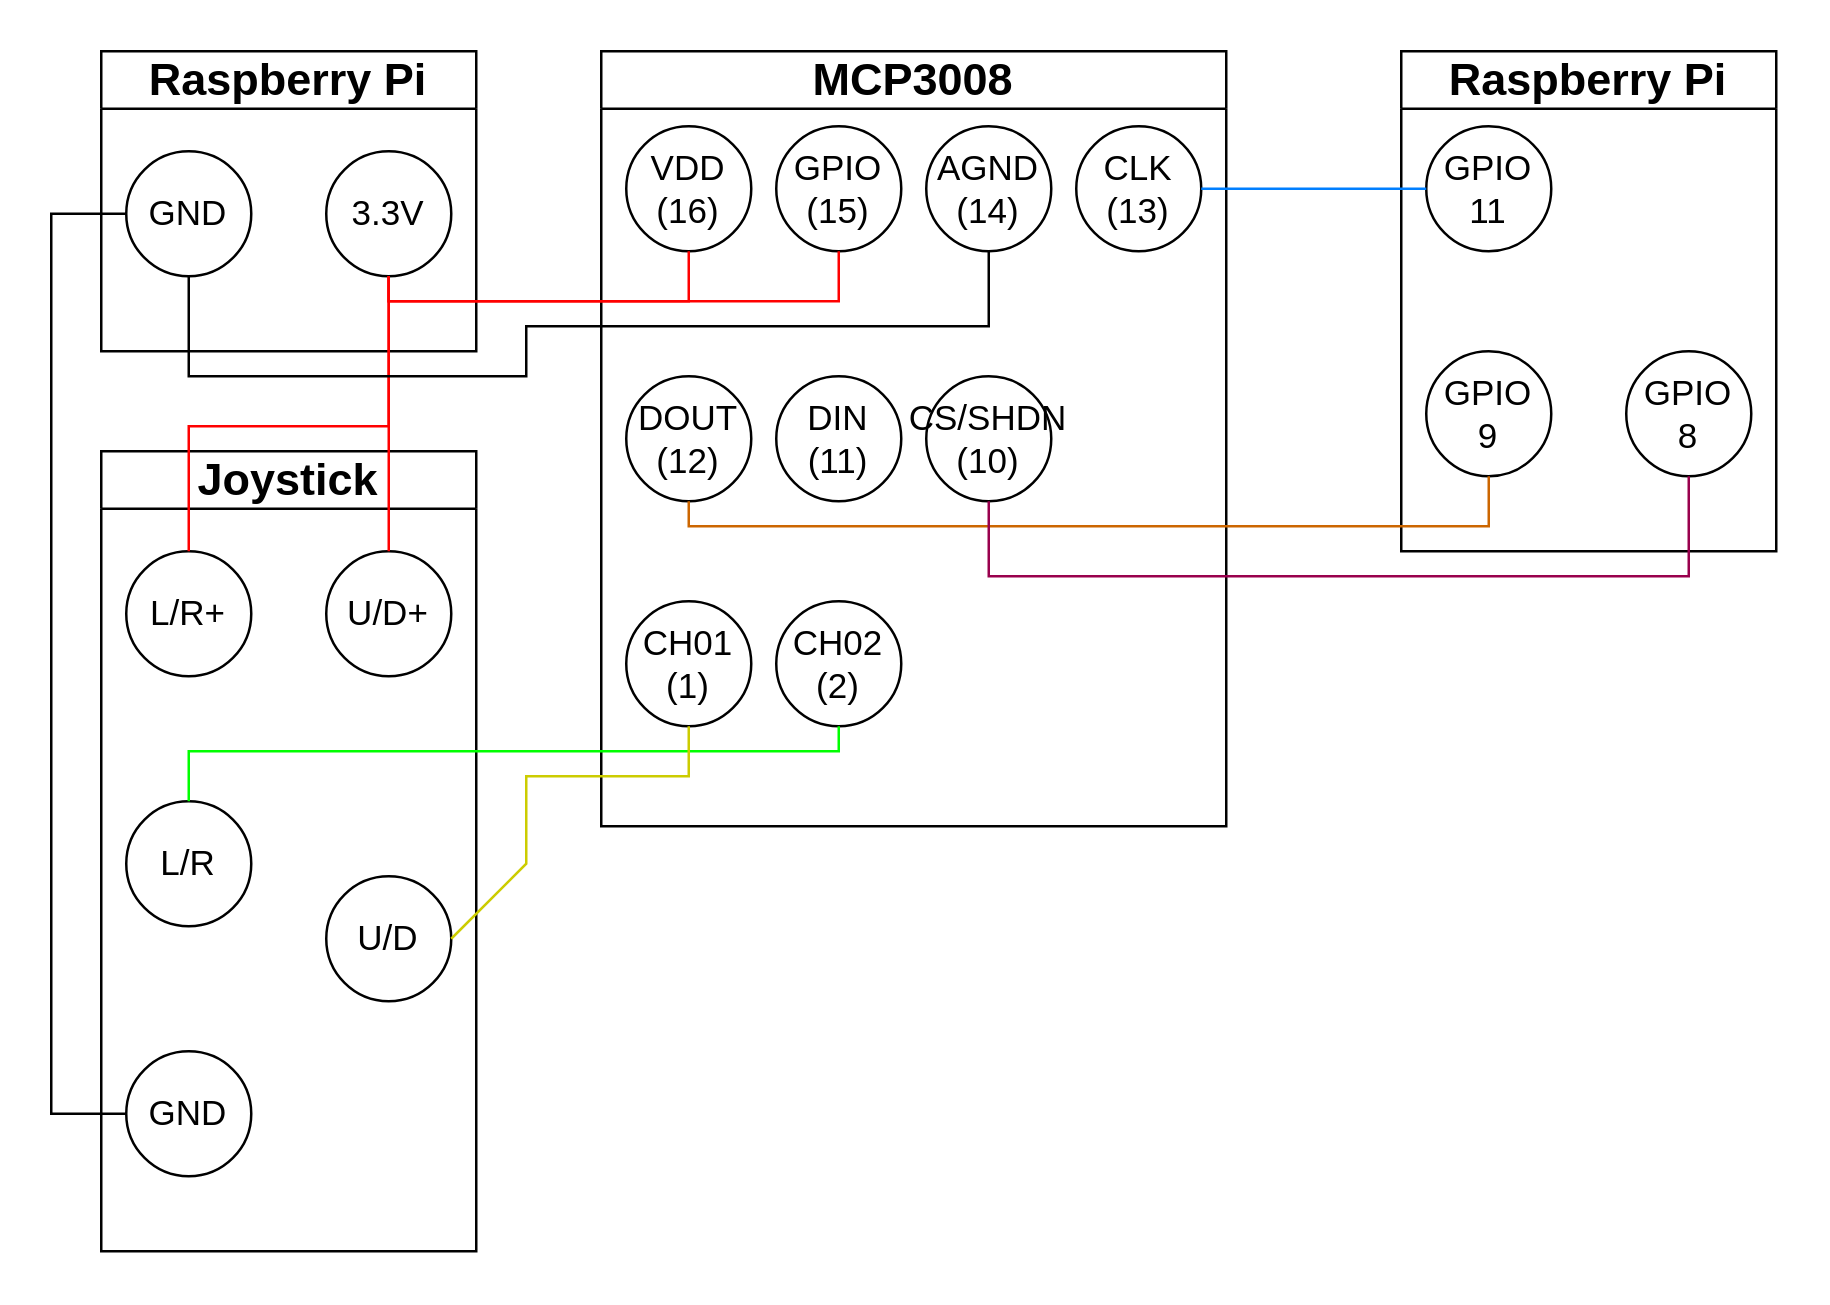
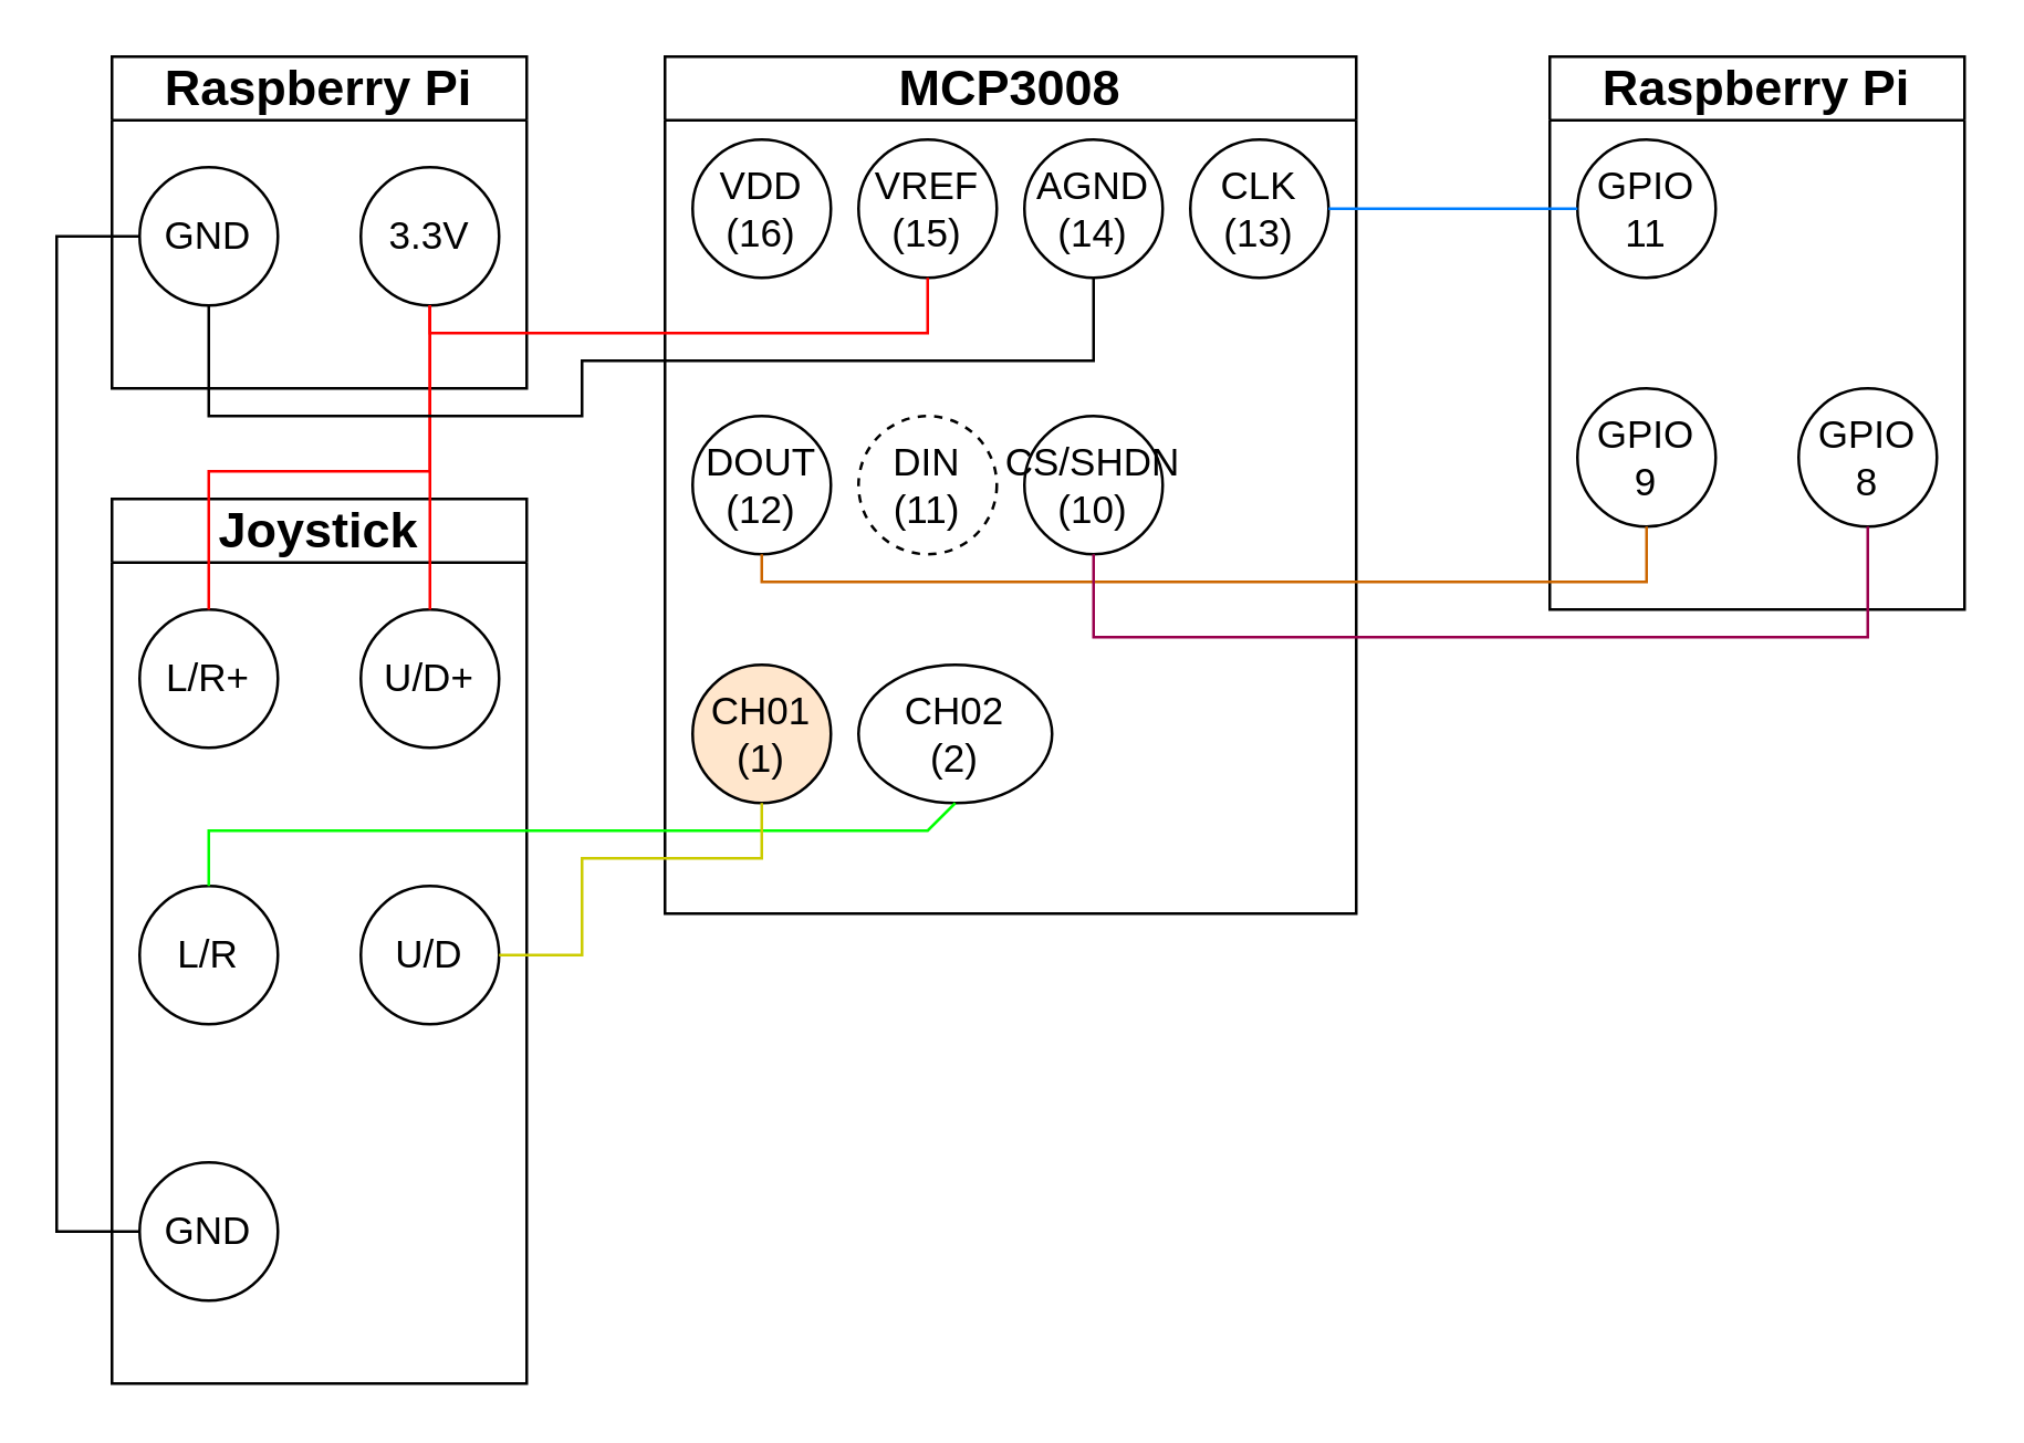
- <mxCell id="6" value="&lt;span style=&quot;font-size: 14px;&quot;&gt;GPIO&lt;/span&gt;&lt;br&gt;&lt;div&gt;&lt;font style=&quot;font-size: 14px;&quot;&gt;(15)&lt;/font&gt;&lt;/div&gt;" style="ellipse;whiteSpace=wrap;html=1;aspect=fixed;" vertex="1" parent="2"><mxGeometry x="70" y="30" width="50" height="50" as="geometry" /></mxCell>
+ <mxCell id="6" value="&lt;span style=&quot;font-size: 14px;&quot;&gt;VREF&lt;/span&gt;&lt;br&gt;&lt;div&gt;&lt;font style=&quot;font-size: 14px;&quot;&gt;(15)&lt;/font&gt;&lt;/div&gt;" style="ellipse;whiteSpace=wrap;html=1;aspect=fixed;" vertex="1" parent="2"><mxGeometry x="70" y="30" width="50" height="50" as="geometry" /></mxCell>
- <mxCell id="31" value="" style="endArrow=none;html=1;rounded=0;strokeColor=#FF0000;entryX=0.5;entryY=1;entryDx=0;entryDy=0;exitX=0.5;exitY=1;exitDx=0;exitDy=0;" edge="1" parent="1" source="29" target="5"><mxGeometry width="50" height="50" relative="1" as="geometry"><mxPoint x="-10" y="340" as="sourcePoint" /><mxPoint x="225" y="120" as="targetPoint" /><Array as="points"><mxPoint x="155" y="120" /><mxPoint x="275" y="120" /></Array></mxGeometry></mxCell>
- <mxCell id="10" value="&lt;span style=&quot;font-size: 14px;&quot;&gt;DIN&lt;/span&gt;&lt;div&gt;&lt;span style=&quot;font-size: 14px;&quot;&gt;(11)&lt;/span&gt;&lt;/div&gt;" style="ellipse;whiteSpace=wrap;html=1;aspect=fixed;" vertex="1" parent="2"><mxGeometry x="70" y="130" width="50" height="50" as="geometry" /></mxCell>
+ <mxCell id="10" value="&lt;span style=&quot;font-size: 14px;&quot;&gt;DIN&lt;/span&gt;&lt;div&gt;&lt;span style=&quot;font-size: 14px;&quot;&gt;(11)&lt;/span&gt;&lt;/div&gt;" style="ellipse;whiteSpace=wrap;html=1;aspect=fixed;dashed=1;" vertex="1" parent="2"><mxGeometry x="70" y="130" width="50" height="50" as="geometry" /></mxCell>
- <mxCell id="3" value="&lt;font style=&quot;font-size: 14px;&quot;&gt;CH01&lt;/font&gt;&lt;div&gt;&lt;font style=&quot;font-size: 14px;&quot;&gt;(1)&lt;/font&gt;&lt;/div&gt;" style="ellipse;whiteSpace=wrap;html=1;aspect=fixed;" vertex="1" parent="2"><mxGeometry x="10" y="220" width="50" height="50" as="geometry" /></mxCell>
+ <mxCell id="3" value="&lt;font style=&quot;font-size: 14px;&quot;&gt;CH01&lt;/font&gt;&lt;div&gt;&lt;font style=&quot;font-size: 14px;&quot;&gt;(1)&lt;/font&gt;&lt;/div&gt;" style="ellipse;whiteSpace=wrap;html=1;aspect=fixed;fillColor=#ffe6cc;" vertex="1" parent="2"><mxGeometry x="10" y="220" width="50" height="50" as="geometry" /></mxCell>
- <mxCell id="4" value="&lt;font style=&quot;font-size: 14px;&quot;&gt;CH02&lt;/font&gt;&lt;div&gt;&lt;font style=&quot;font-size: 14px;&quot;&gt;(2)&lt;/font&gt;&lt;/div&gt;" style="ellipse;whiteSpace=wrap;html=1;aspect=fixed;" vertex="1" parent="2"><mxGeometry x="70" y="220" width="50" height="50" as="geometry" /></mxCell>
+ <mxCell id="4" value="&lt;font style=&quot;font-size: 14px;&quot;&gt;CH02&lt;/font&gt;&lt;div&gt;&lt;font style=&quot;font-size: 14px;&quot;&gt;(2)&lt;/font&gt;&lt;/div&gt;" style="ellipse;whiteSpace=wrap;html=1;aspect=fixed;" vertex="1" parent="2"><mxGeometry x="70" y="220" width="70" height="50" as="geometry" /></mxCell>
- <mxCell id="21" value="&lt;span style=&quot;font-size: 14px;&quot;&gt;U/D&lt;/span&gt;" style="ellipse;whiteSpace=wrap;html=1;aspect=fixed;" vertex="1" parent="16"><mxGeometry x="90" y="170" width="50" height="50" as="geometry" /></mxCell>
+ <mxCell id="21" value="&lt;span style=&quot;font-size: 14px;&quot;&gt;U/D&lt;/span&gt;" style="ellipse;whiteSpace=wrap;html=1;aspect=fixed;" vertex="1" parent="16"><mxGeometry x="90" y="140" width="50" height="50" as="geometry" /></mxCell>
